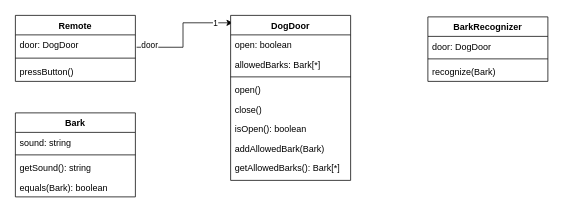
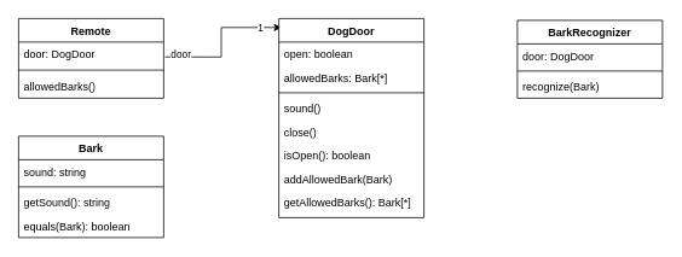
- <mxCell id="8" value="pressButton()" style="text;strokeColor=none;fillColor=none;align=left;verticalAlign=top;spacingLeft=4;spacingRight=4;overflow=hidden;rotatable=0;points=[[0,0.5],[1,0.5]];portConstraint=eastwest;whiteSpace=wrap;html=1;" parent="5" vertex="1"><mxGeometry y="62" width="160" height="26" as="geometry" /></mxCell>
+ <mxCell id="8" value="allowedBarks()" style="text;strokeColor=none;fillColor=none;align=left;verticalAlign=top;spacingLeft=4;spacingRight=4;overflow=hidden;rotatable=0;points=[[0,0.5],[1,0.5]];portConstraint=eastwest;whiteSpace=wrap;html=1;" parent="5" vertex="1"><mxGeometry y="62" width="160" height="26" as="geometry" /></mxCell>
- <mxCell id="13" value="open()" style="text;strokeColor=none;fillColor=none;align=left;verticalAlign=top;spacingLeft=4;spacingRight=4;overflow=hidden;rotatable=0;points=[[0,0.5],[1,0.5]];portConstraint=eastwest;whiteSpace=wrap;html=1;" parent="9" vertex="1"><mxGeometry y="86" width="160" height="26" as="geometry" /></mxCell>
+ <mxCell id="13" value="sound()" style="text;strokeColor=none;fillColor=none;align=left;verticalAlign=top;spacingLeft=4;spacingRight=4;overflow=hidden;rotatable=0;points=[[0,0.5],[1,0.5]];portConstraint=eastwest;whiteSpace=wrap;html=1;" parent="9" vertex="1"><mxGeometry y="86" width="160" height="26" as="geometry" /></mxCell>
